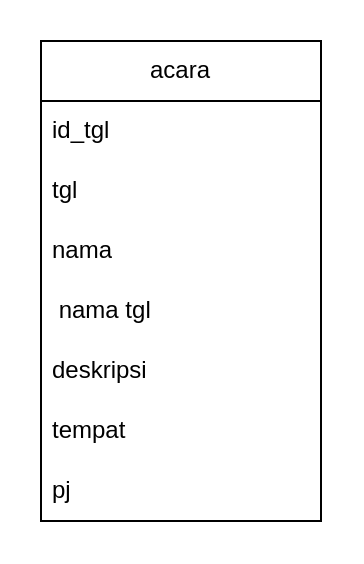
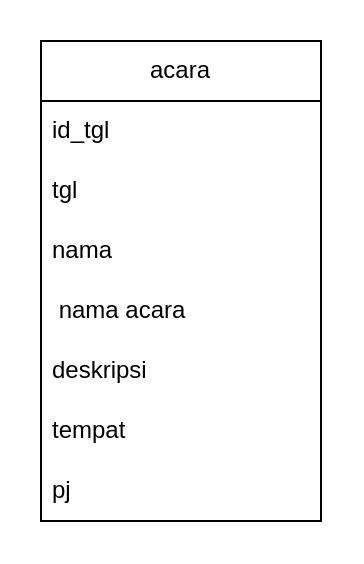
- <mxCell id="6" value="&amp;nbsp;nama tgl" style="text;strokeColor=none;fillColor=none;align=left;verticalAlign=middle;spacingLeft=4;spacingRight=4;overflow=hidden;points=[[0,0.5],[1,0.5]];portConstraint=eastwest;rotatable=0;whiteSpace=wrap;html=1;" vertex="1" parent="2"><mxGeometry y="120" width="140" height="30" as="geometry" /></mxCell>
+ <mxCell id="6" value="&amp;nbsp;nama acara" style="text;strokeColor=none;fillColor=none;align=left;verticalAlign=middle;spacingLeft=4;spacingRight=4;overflow=hidden;points=[[0,0.5],[1,0.5]];portConstraint=eastwest;rotatable=0;whiteSpace=wrap;html=1;" vertex="1" parent="2"><mxGeometry y="120" width="140" height="30" as="geometry" /></mxCell>
